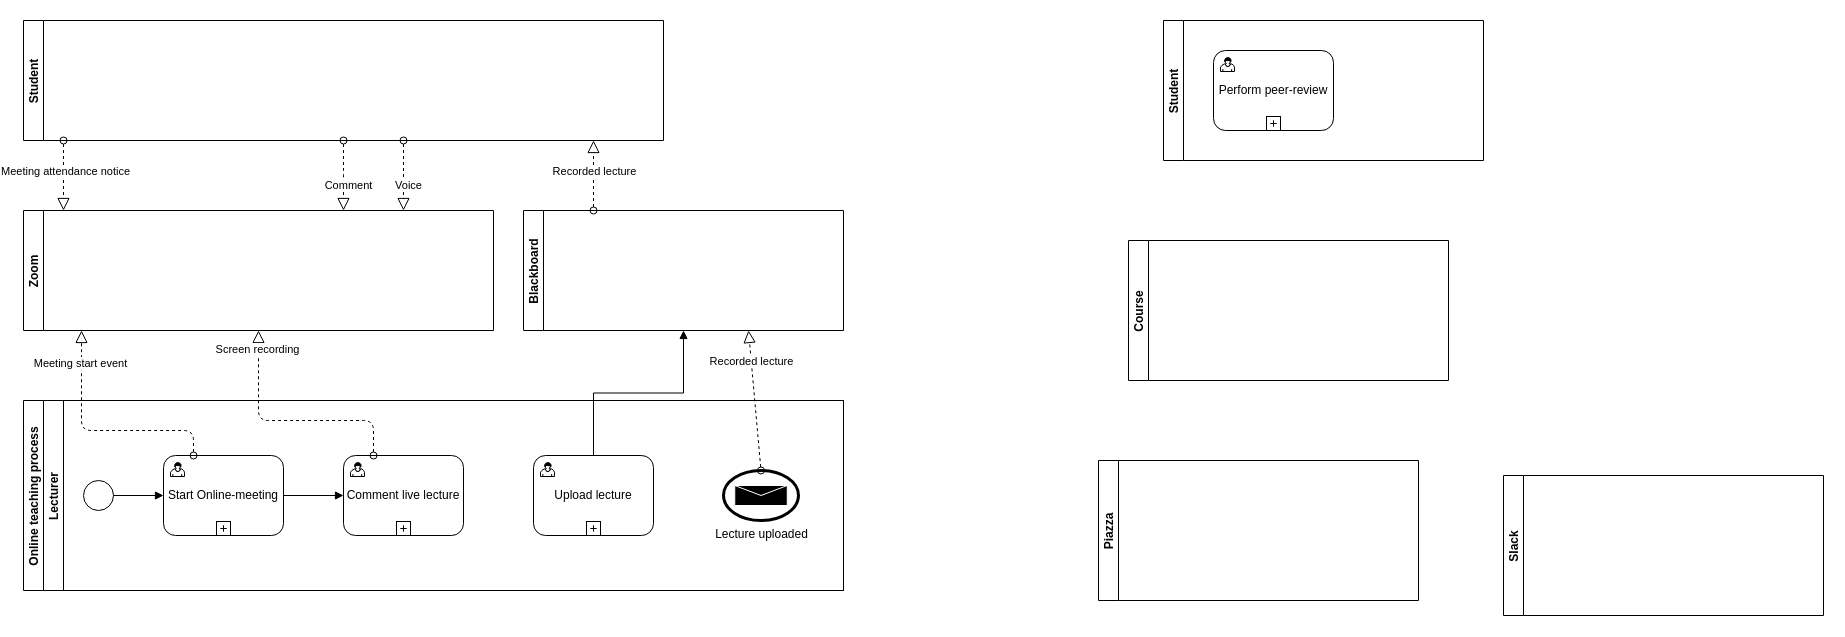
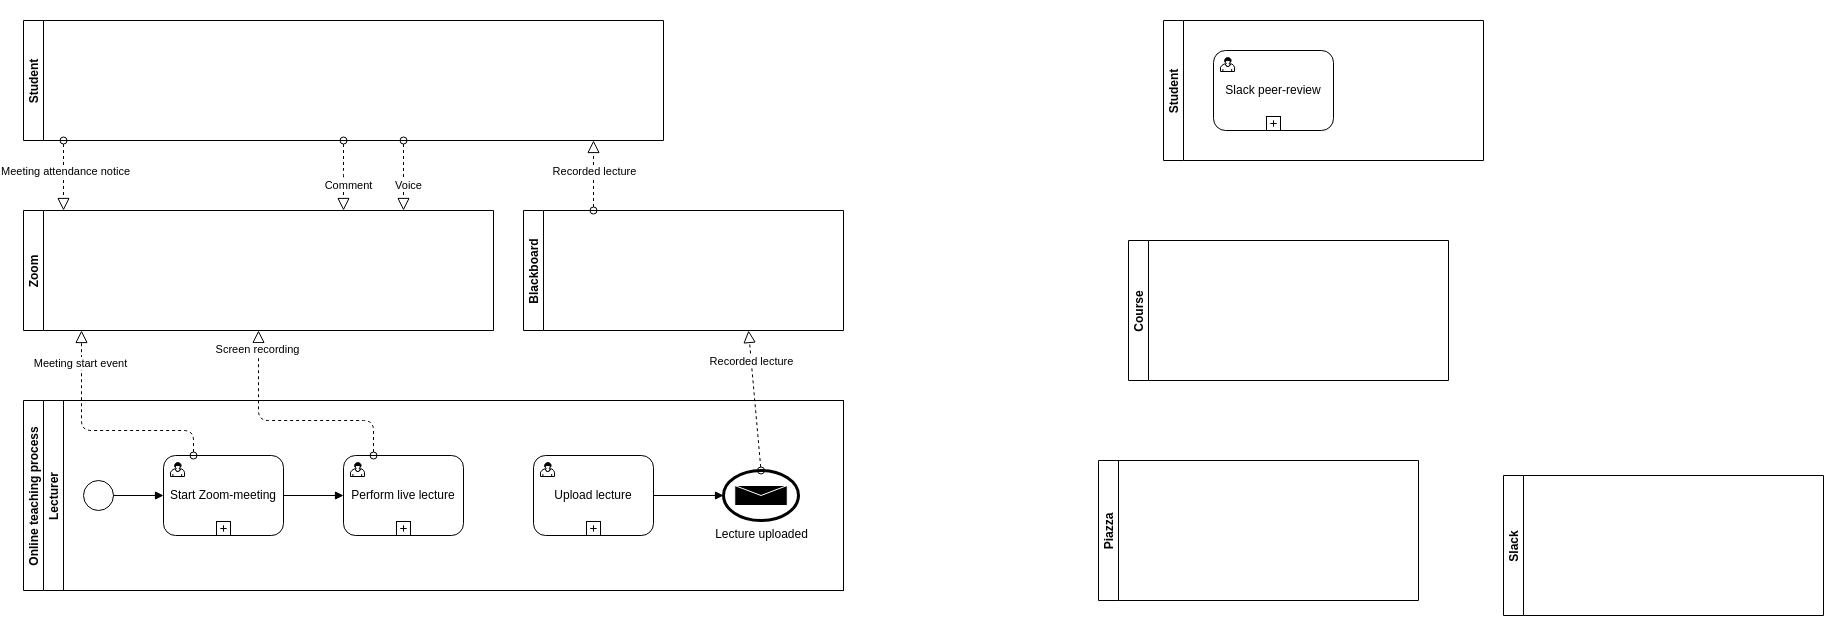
- <mxCell id="37" value="Perform peer-review" style="html=1;whiteSpace=wrap;rounded=1;dropTarget=0;" vertex="1" parent="36"><mxGeometry x="50" y="30" width="120" height="80" as="geometry" /></mxCell>
+ <mxCell id="37" value="Slack peer-review" style="html=1;whiteSpace=wrap;rounded=1;dropTarget=0;" vertex="1" parent="36"><mxGeometry x="50" y="30" width="120" height="80" as="geometry" /></mxCell>
- <mxCell id="18" style="edgeStyle=orthogonalEdgeStyle;rounded=0;orthogonalLoop=1;jettySize=auto;html=1;endArrow=block;endFill=1;" edge="1" parent="8" source="19" target="3"><mxGeometry relative="1" as="geometry" /></mxCell>
+ <mxCell id="18" style="edgeStyle=orthogonalEdgeStyle;rounded=0;orthogonalLoop=1;jettySize=auto;html=1;entryX=0;entryY=0.5;entryDx=0;entryDy=0;endArrow=block;endFill=1;" edge="1" parent="8" source="19" target="22"><mxGeometry relative="1" as="geometry" /></mxCell>
- <mxCell id="10" value="Start Online-meeting" style="html=1;whiteSpace=wrap;rounded=1;dropTarget=0;" vertex="1" parent="8"><mxGeometry x="120" y="55" width="120" height="80" as="geometry" /></mxCell>
+ <mxCell id="10" value="Start Zoom-meeting" style="html=1;whiteSpace=wrap;rounded=1;dropTarget=0;" vertex="1" parent="8"><mxGeometry x="120" y="55" width="120" height="80" as="geometry" /></mxCell>
- <mxCell id="14" value="Comment live lecture" style="html=1;whiteSpace=wrap;rounded=1;dropTarget=0;" vertex="1" parent="8"><mxGeometry x="300" y="55" width="120" height="80" as="geometry" /></mxCell>
+ <mxCell id="14" value="Perform live lecture" style="html=1;whiteSpace=wrap;rounded=1;dropTarget=0;" vertex="1" parent="8"><mxGeometry x="300" y="55" width="120" height="80" as="geometry" /></mxCell>
